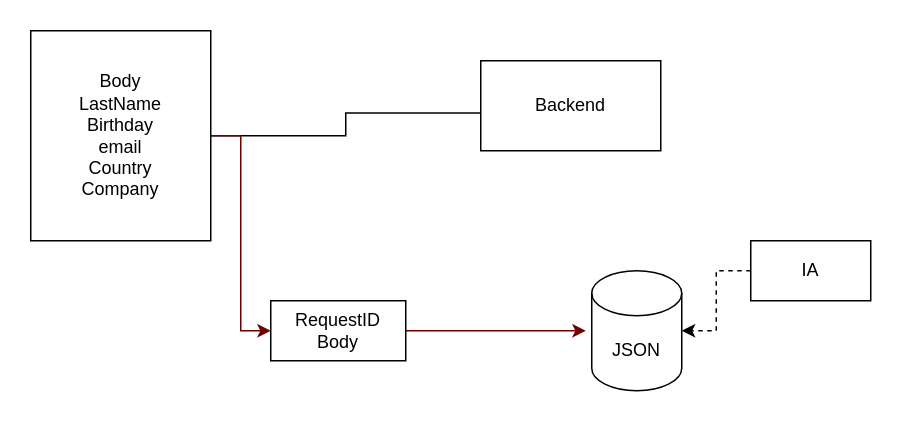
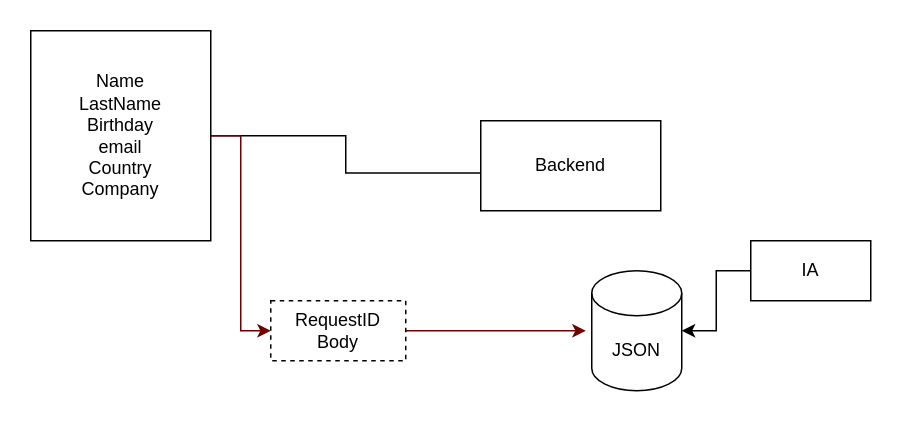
- <mxCell id="5" value="Backend" style="rounded=0;whiteSpace=wrap;html=1;" vertex="1" parent="1"><mxGeometry x="320" y="40" width="120" height="60" as="geometry" /></mxCell>
+ <mxCell id="5" value="Backend" style="rounded=0;whiteSpace=wrap;html=1;" vertex="1" parent="1"><mxGeometry x="320" y="80" width="120" height="60" as="geometry" /></mxCell>
- <mxCell id="4" value="Body&lt;br&gt;LastName&lt;br&gt;Birthday&lt;br&gt;email&lt;br&gt;Country&lt;br&gt;Company" style="rounded=0;whiteSpace=wrap;html=1;" vertex="1" parent="1"><mxGeometry x="20" y="20" width="120" height="140" as="geometry" /></mxCell>
+ <mxCell id="4" value="Name&lt;br&gt;LastName&lt;br&gt;Birthday&lt;br&gt;email&lt;br&gt;Country&lt;br&gt;Company" style="rounded=0;whiteSpace=wrap;html=1;" vertex="1" parent="1"><mxGeometry x="20" y="20" width="120" height="140" as="geometry" /></mxCell>
- <mxCell id="9" style="edgeStyle=orthogonalEdgeStyle;rounded=0;orthogonalLoop=1;jettySize=auto;html=1;exitX=0;exitY=0.5;exitDx=0;exitDy=0;entryX=1;entryY=0.5;entryDx=0;entryDy=0;entryPerimeter=0;dashed=1;" edge="1" parent="1" source="10" target="8"><mxGeometry relative="1" as="geometry" /></mxCell>
+ <mxCell id="9" style="edgeStyle=orthogonalEdgeStyle;rounded=0;orthogonalLoop=1;jettySize=auto;html=1;exitX=0;exitY=0.5;exitDx=0;exitDy=0;entryX=1;entryY=0.5;entryDx=0;entryDy=0;entryPerimeter=0;" edge="1" parent="1" source="10" target="8"><mxGeometry relative="1" as="geometry" /></mxCell>
- <mxCell id="7" value="RequestID&lt;br&gt;Body" style="rounded=0;whiteSpace=wrap;html=1;" vertex="1" parent="1"><mxGeometry x="180" y="200" width="90" height="40" as="geometry" /></mxCell>
+ <mxCell id="7" value="RequestID&lt;br&gt;Body" style="rounded=0;whiteSpace=wrap;html=1;dashed=1;" vertex="1" parent="1"><mxGeometry x="180" y="200" width="90" height="40" as="geometry" /></mxCell>
